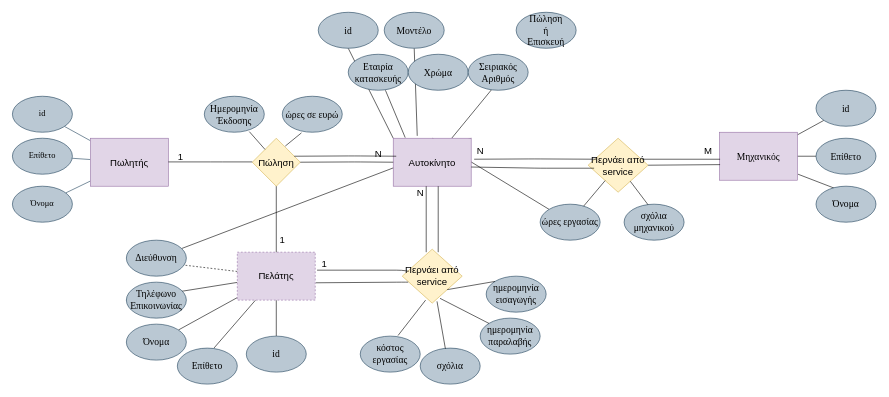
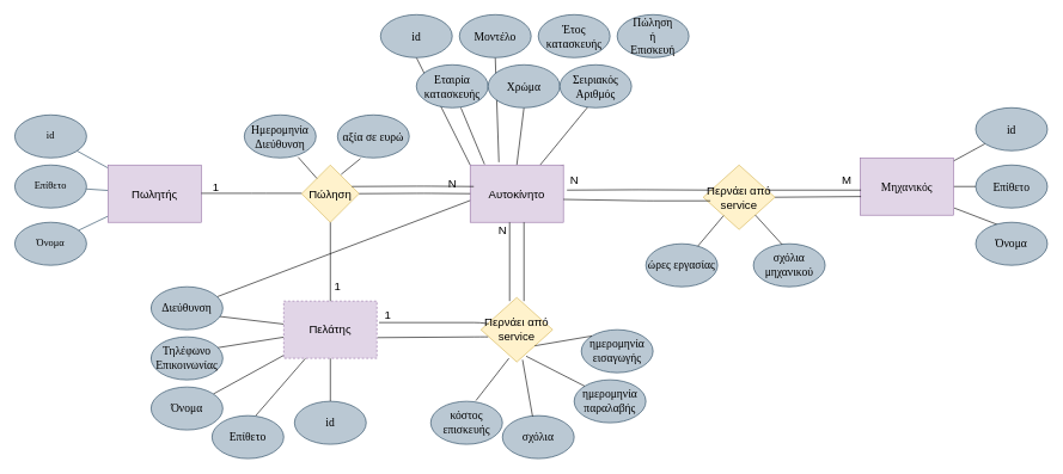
+ <mxCell id="27" value="&lt;div style=&quot;font-size: 16px;&quot;&gt;Έτος&lt;/div&gt;&lt;div style=&quot;font-size: 16px;&quot;&gt;κατασκευής&lt;br style=&quot;font-size: 16px;&quot;&gt;&lt;/div&gt;" style="ellipse;whiteSpace=wrap;html=1;fontFamily=Georgia;fillColor=#bac8d3;strokeColor=#23445d;fontSize=16;" parent="1" vertex="1"><mxGeometry x="750" y="20" width="100" height="60" as="geometry" /></mxCell>
- <mxCell id="46" value="&lt;div style=&quot;font-size: 16px;&quot;&gt;Ημερομηνία&lt;/div&gt;&lt;div style=&quot;font-size: 16px;&quot;&gt;Έκδοσης&lt;br style=&quot;font-size: 16px;&quot;&gt;&lt;/div&gt;" style="ellipse;whiteSpace=wrap;html=1;fontFamily=Georgia;fillColor=#bac8d3;strokeColor=#23445d;fontSize=16;" parent="1" vertex="1"><mxGeometry x="340" y="160" width="100" height="60" as="geometry" /></mxCell>
+ <mxCell id="46" value="&lt;div style=&quot;font-size: 16px;&quot;&gt;Ημερομηνία&lt;/div&gt;&lt;div style=&quot;font-size: 16px;&quot;&gt;Διεύθυνση&lt;br style=&quot;font-size: 16px;&quot;&gt;&lt;/div&gt;" style="ellipse;whiteSpace=wrap;html=1;fontFamily=Georgia;fillColor=#bac8d3;strokeColor=#23445d;fontSize=16;" parent="1" vertex="1"><mxGeometry x="340" y="160" width="100" height="60" as="geometry" /></mxCell>
- <mxCell id="47" value="ώρες σε ευρώ" style="ellipse;whiteSpace=wrap;html=1;fontFamily=Georgia;fillColor=#bac8d3;strokeColor=#23445d;fontSize=16;" parent="1" vertex="1"><mxGeometry x="470" y="160" width="100" height="60" as="geometry" /></mxCell>
+ <mxCell id="47" value="αξία σε ευρώ" style="ellipse;whiteSpace=wrap;html=1;fontFamily=Georgia;fillColor=#bac8d3;strokeColor=#23445d;fontSize=16;" parent="1" vertex="1"><mxGeometry x="470" y="160" width="100" height="60" as="geometry" /></mxCell>
- <mxCell id="19" style="edgeStyle=none;rounded=1;orthogonalLoop=1;jettySize=auto;html=1;fontFamily=Georgia;endArrow=none;endFill=0;exitX=0.5;exitY=0;exitDx=0;exitDy=0;fontSize=16;" parent="1" source="22" target="54" edge="1"><mxGeometry relative="1" as="geometry" /></mxCell>
+ <mxCell id="19" style="edgeStyle=none;rounded=1;orthogonalLoop=1;jettySize=auto;html=1;entryX=0.5;entryY=1;entryDx=0;entryDy=0;fontFamily=Georgia;endArrow=none;endFill=0;exitX=0.5;exitY=0;exitDx=0;exitDy=0;fontSize=16;" parent="1" source="22" target="26" edge="1"><mxGeometry relative="1" as="geometry" /></mxCell>
- <mxCell id="55" value="&lt;div style=&quot;font-size: 16px;&quot;&gt;σχόλια μηχανικού&lt;/div&gt;" style="ellipse;whiteSpace=wrap;html=1;fontFamily=Georgia;fillColor=#bac8d3;strokeColor=#23445d;fontSize=16;" parent="1" vertex="1"><mxGeometry x="1040" y="340" width="100" height="60" as="geometry" /></mxCell>
+ <mxCell id="55" value="&lt;div style=&quot;font-size: 16px;&quot;&gt;σχόλια μηχανικού&lt;/div&gt;" style="ellipse;whiteSpace=wrap;html=1;fontFamily=Georgia;fillColor=#bac8d3;strokeColor=#23445d;fontSize=16;" parent="1" vertex="1"><mxGeometry x="1050" y="340" width="100" height="60" as="geometry" /></mxCell>
- <mxCell id="34" style="edgeStyle=none;rounded=1;orthogonalLoop=1;jettySize=auto;html=1;entryX=0;entryY=0.5;entryDx=0;entryDy=0;fontFamily=Georgia;endArrow=none;endFill=0;fontSize=16;dashed=1;" parent="1" source="35" target="40" edge="1"><mxGeometry relative="1" as="geometry" /></mxCell>
+ <mxCell id="34" style="edgeStyle=none;rounded=1;orthogonalLoop=1;jettySize=auto;html=1;entryX=0;entryY=0.5;entryDx=0;entryDy=0;fontFamily=Georgia;endArrow=none;endFill=0;fontSize=16;" parent="1" source="35" target="40" edge="1"><mxGeometry relative="1" as="geometry" /></mxCell>
- <mxCell id="66" value="&lt;div style=&quot;font-size: 16px;&quot;&gt;κόστος&lt;/div&gt;&lt;div style=&quot;font-size: 16px;&quot;&gt;εργασίας&lt;br style=&quot;font-size: 16px;&quot;&gt;&lt;/div&gt;" style="ellipse;whiteSpace=wrap;html=1;fontFamily=Georgia;fillColor=#bac8d3;strokeColor=#23445d;fontSize=16;" parent="1" vertex="1"><mxGeometry x="600" y="560" width="100" height="60" as="geometry" /></mxCell>
+ <mxCell id="66" value="&lt;div style=&quot;font-size: 16px;&quot;&gt;κόστος&lt;/div&gt;&lt;div style=&quot;font-size: 16px;&quot;&gt;επισκευής&lt;br style=&quot;font-size: 16px;&quot;&gt;&lt;/div&gt;" style="ellipse;whiteSpace=wrap;html=1;fontFamily=Georgia;fillColor=#bac8d3;strokeColor=#23445d;fontSize=16;" parent="1" vertex="1"><mxGeometry x="600" y="560" width="100" height="60" as="geometry" /></mxCell>
